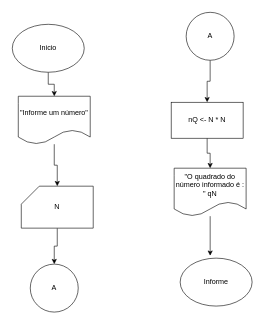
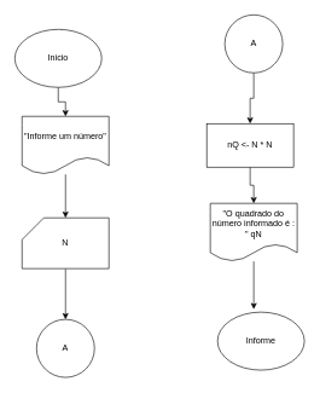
- <mxCell id="7" value="N" style="shape=card;whiteSpace=wrap;html=1;" vertex="1" parent="1"><mxGeometry x="35" y="310" width="120" height="70" as="geometry" /></mxCell>
+ <mxCell id="7" value="N" style="shape=card;whiteSpace=wrap;html=1;" vertex="1" parent="1"><mxGeometry x="30" y="300" width="120" height="70" as="geometry" /></mxCell>
